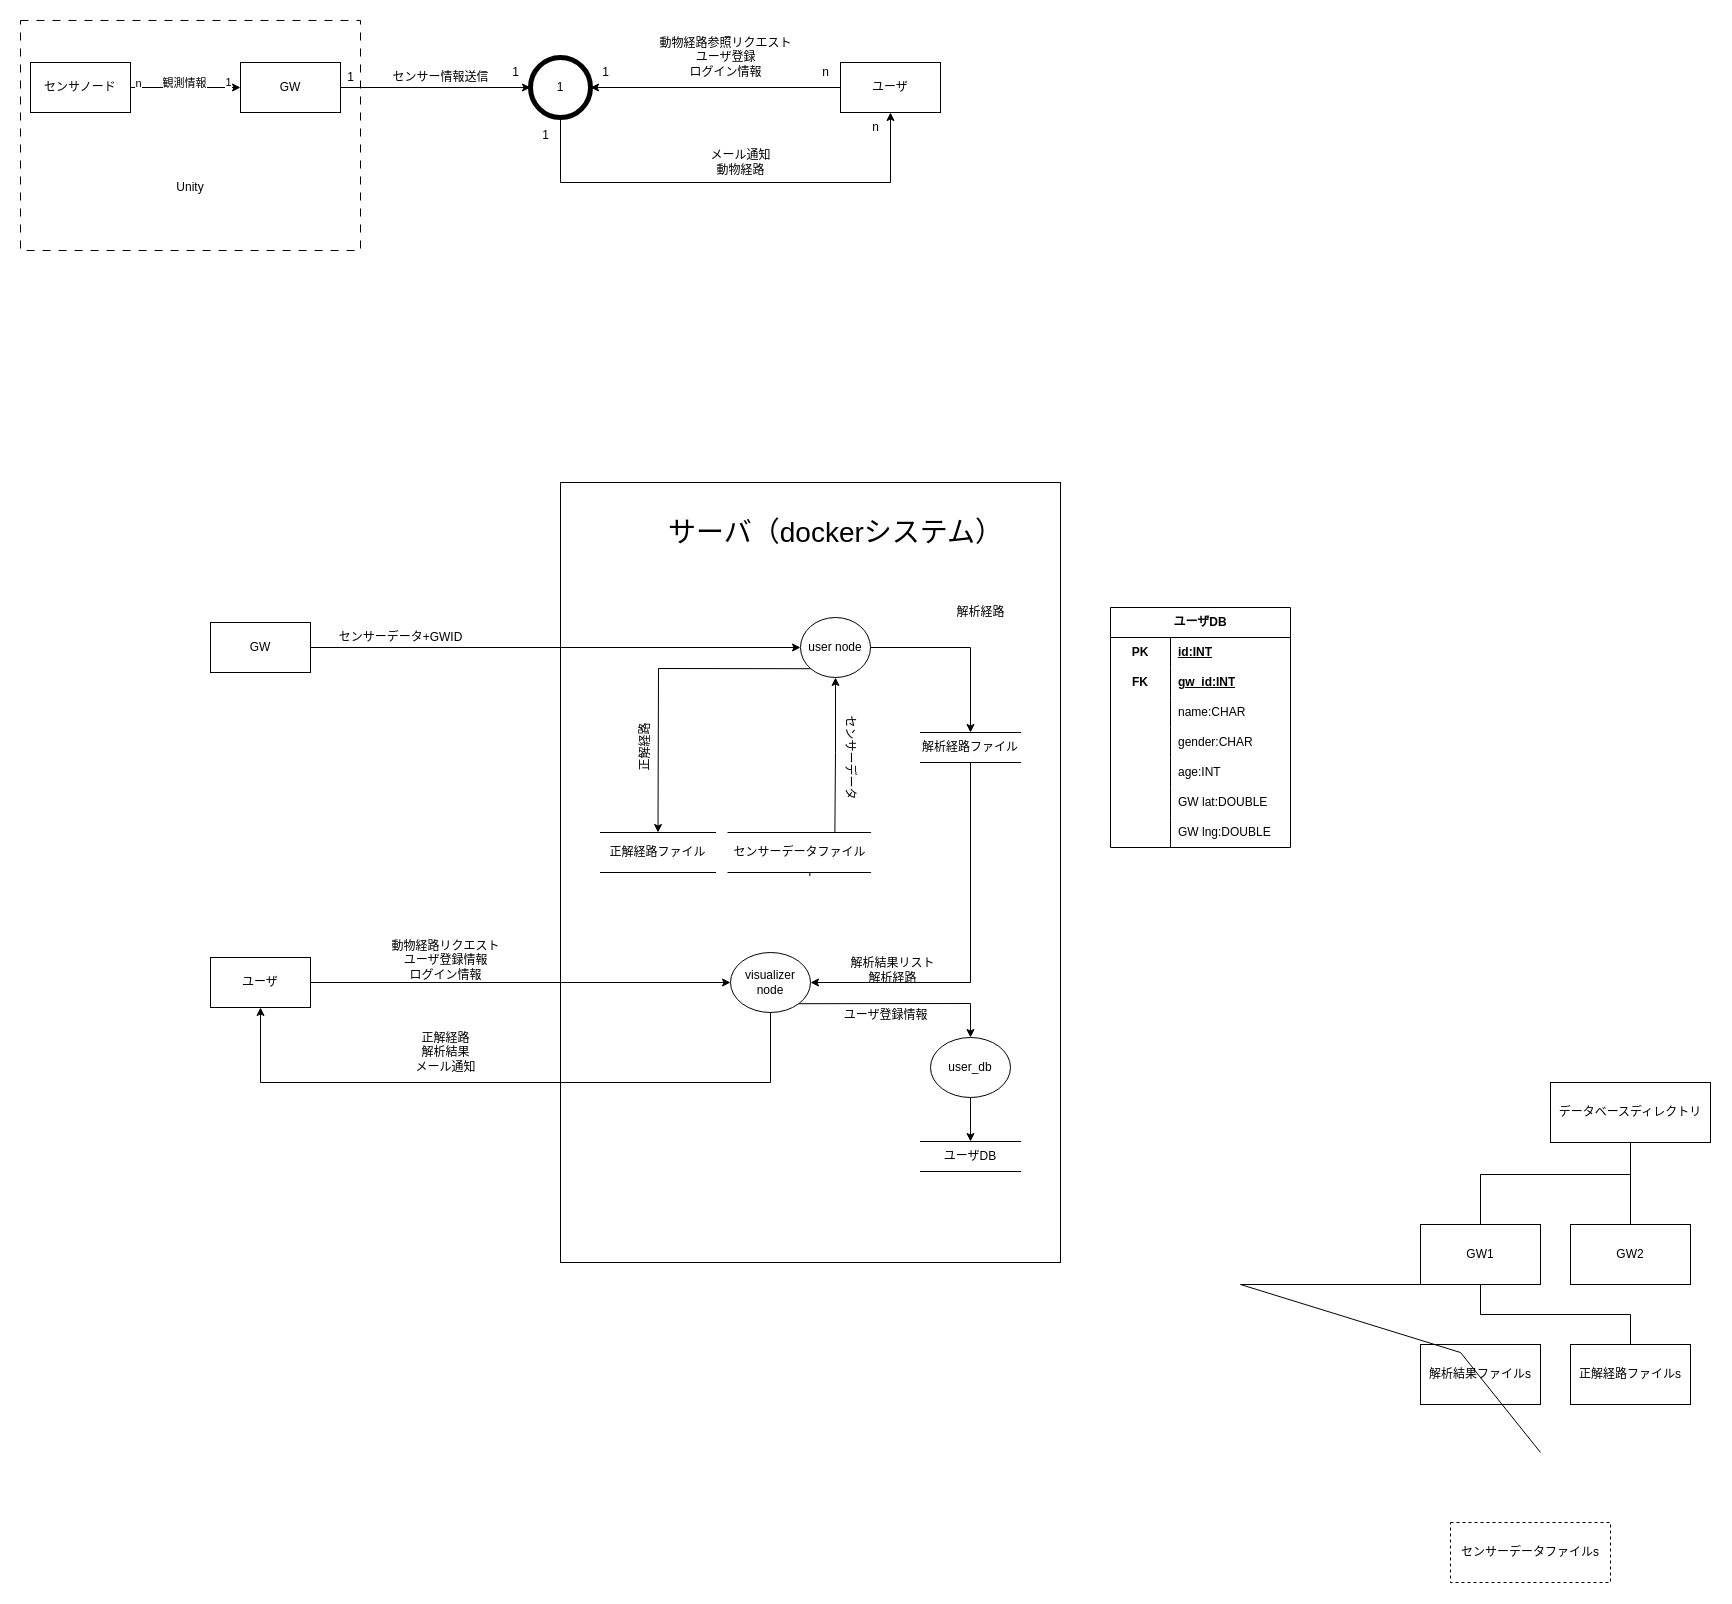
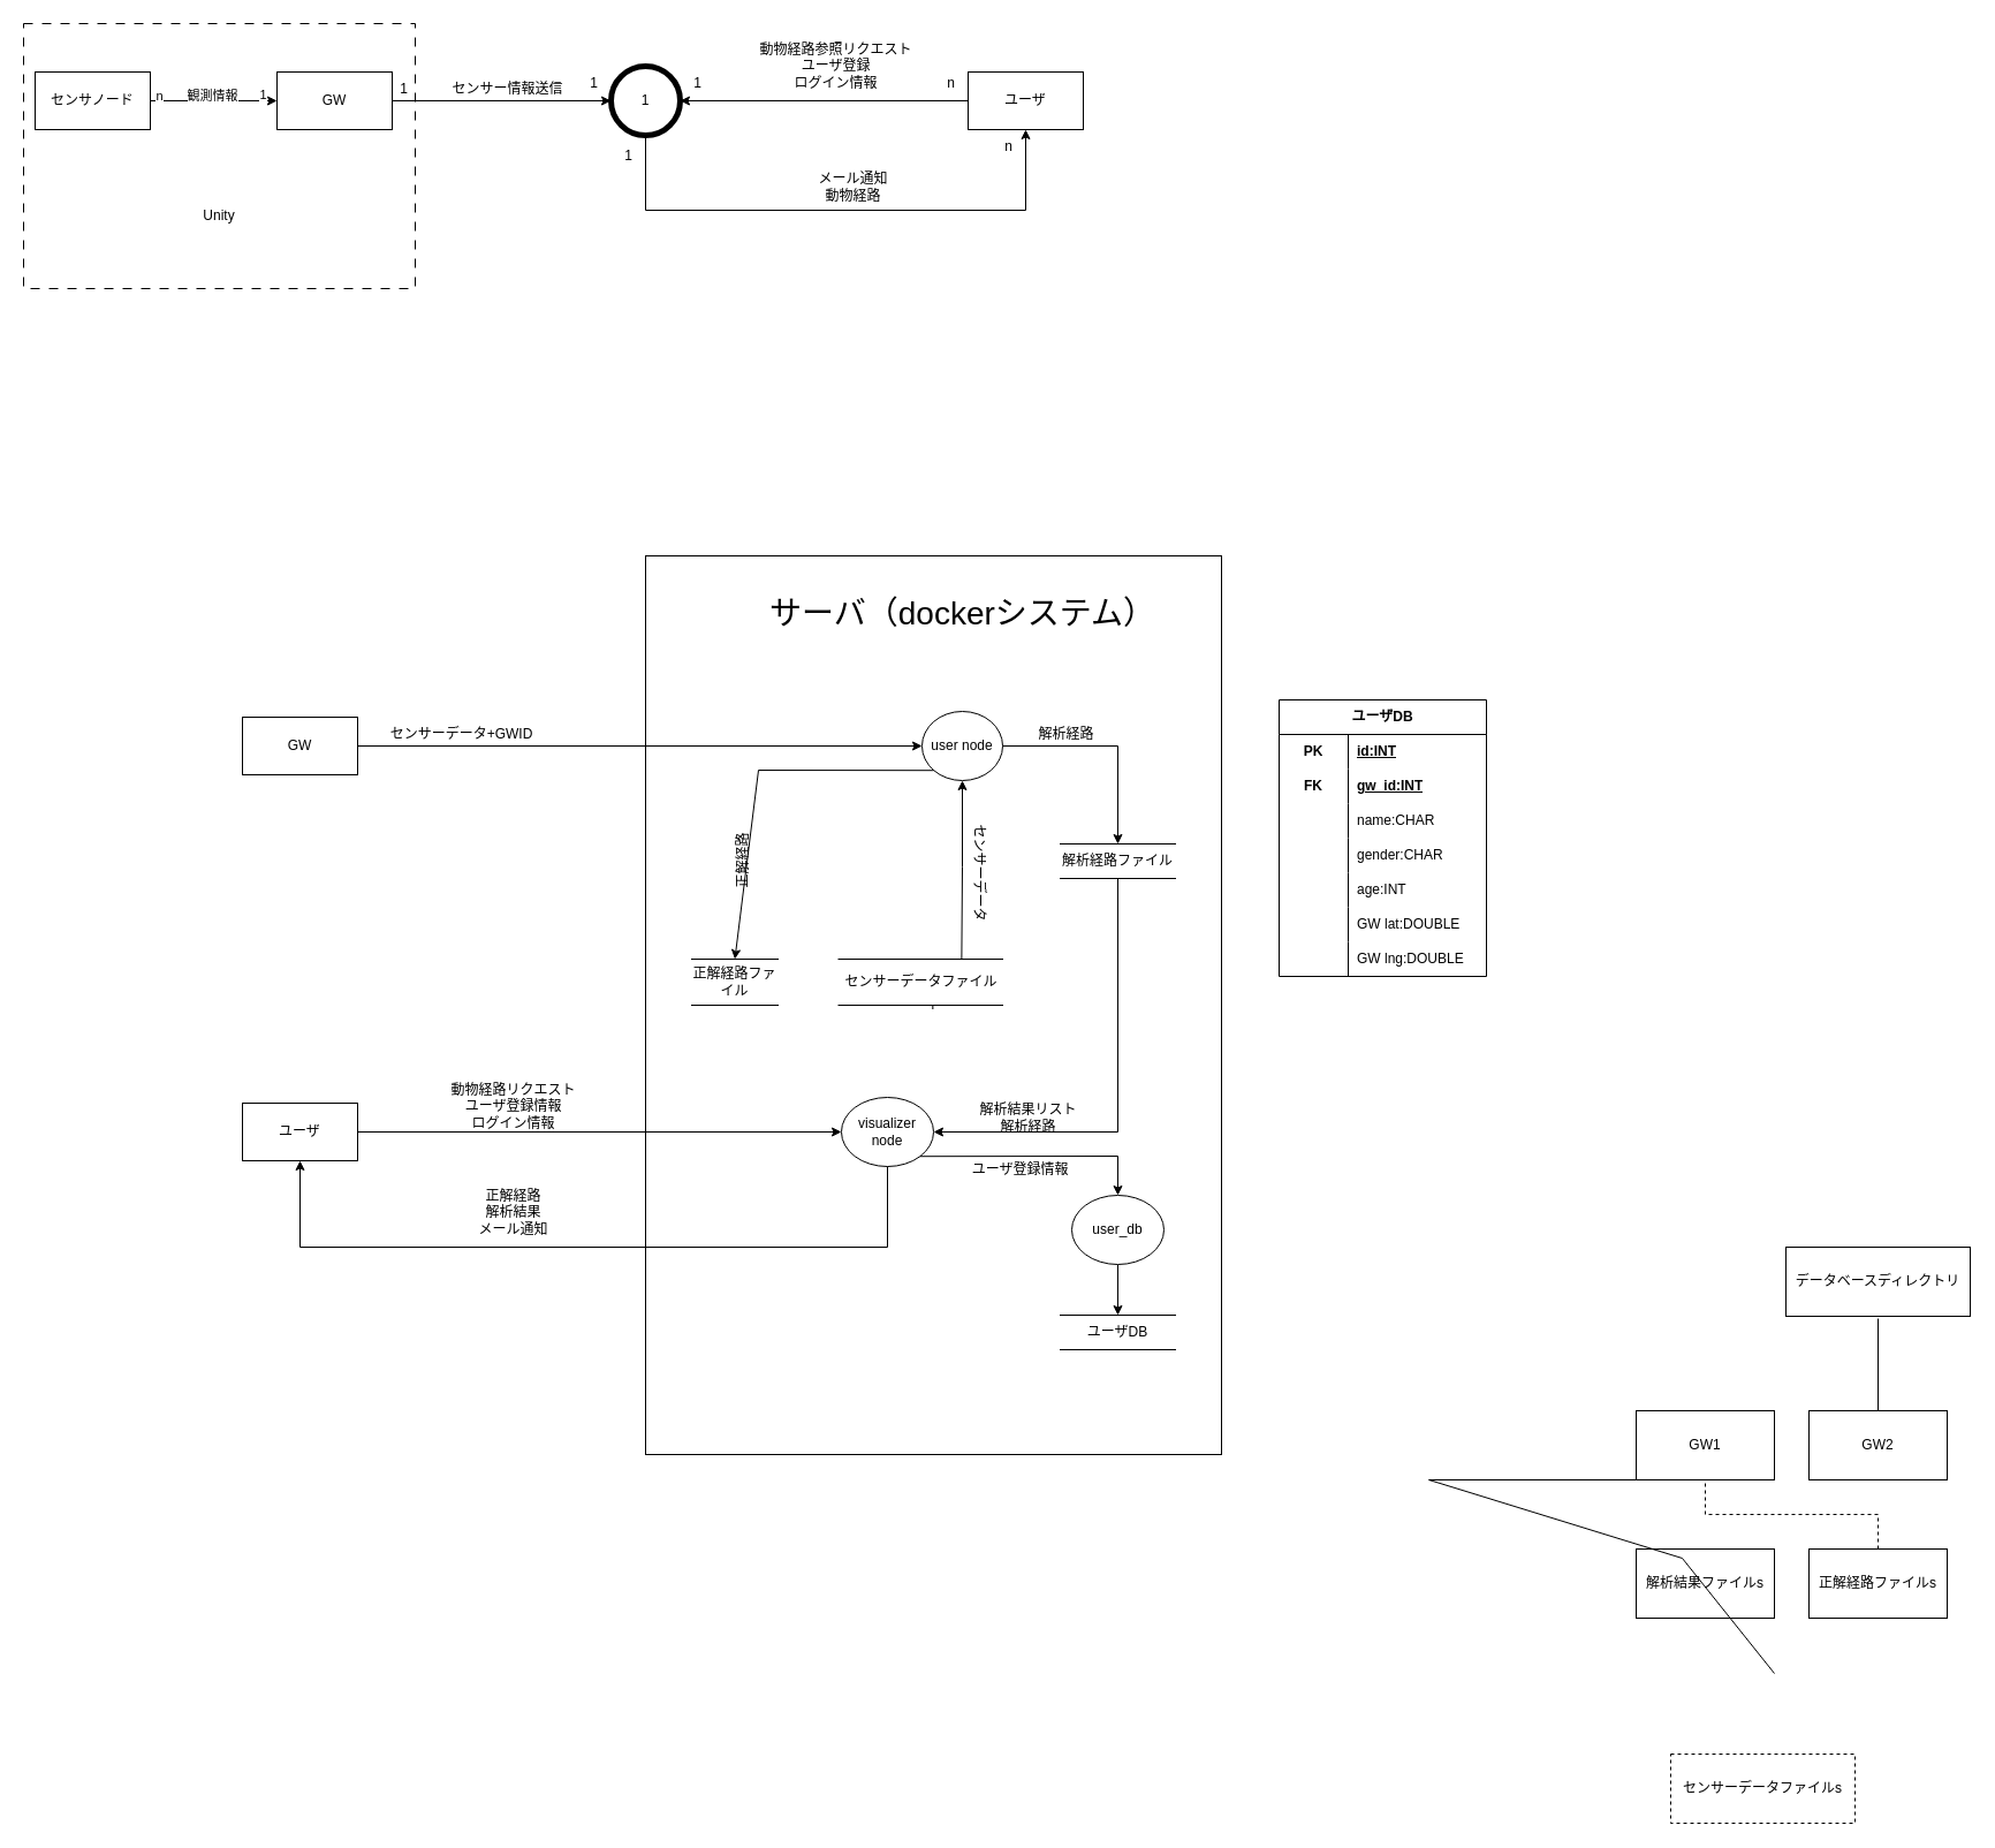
- <mxCell id="21" value="解析経路" style="text;html=1;align=center;verticalAlign=middle;resizable=0;points=[];autosize=1;strokeColor=none;fillColor=none;" parent="1" vertex="1"><mxGeometry x="945" y="597" width="70" height="30" as="geometry" /></mxCell>
+ <mxCell id="21" value="解析経路" style="text;html=1;align=center;verticalAlign=middle;resizable=0;points=[];autosize=1;strokeColor=none;fillColor=none;" parent="1" vertex="1"><mxGeometry x="890" y="622" width="70" height="30" as="geometry" /></mxCell>
- <mxCell id="22" value="正解経路ファイル" style="html=1;dashed=0;whiteSpace=wrap;shape=partialRectangle;right=0;left=0;" parent="1" vertex="1"><mxGeometry x="600" y="832" width="115" height="40" as="geometry" /></mxCell>
+ <mxCell id="22" value="正解経路ファイル" style="html=1;dashed=0;whiteSpace=wrap;shape=partialRectangle;right=0;left=0;" parent="1" vertex="1"><mxGeometry x="600" y="832" width="75" height="40" as="geometry" /></mxCell>
- <mxCell id="61" value="" style="endArrow=none;html=1;rounded=0;entryX=0.5;entryY=1;entryDx=0;entryDy=0;exitX=0.5;exitY=0;exitDx=0;exitDy=0;" parent="1" source="59" target="58" edge="1"><mxGeometry width="50" height="50" relative="1" as="geometry"><mxPoint x="1530" y="1214" as="sourcePoint" /><mxPoint x="1580" y="1164" as="targetPoint" /><Array as="points"><mxPoint x="1480" y="1174" /><mxPoint x="1630" y="1174" /></Array></mxGeometry></mxCell>
- <mxCell id="67" value="" style="endArrow=none;html=1;rounded=0;entryX=0.5;entryY=1;entryDx=0;entryDy=0;exitX=0.5;exitY=0;exitDx=0;exitDy=0;" parent="1" source="64" target="59" edge="1"><mxGeometry width="50" height="50" relative="1" as="geometry"><mxPoint x="1170" y="1324" as="sourcePoint" /><mxPoint x="1220" y="1274" as="targetPoint" /><Array as="points"><mxPoint x="1630" y="1314" /><mxPoint x="1480" y="1314" /></Array></mxGeometry></mxCell>
+ <mxCell id="67" value="" style="endArrow=none;html=1;rounded=0;entryX=0.5;entryY=1;entryDx=0;entryDy=0;exitX=0.5;exitY=0;exitDx=0;exitDy=0;dashed=1;" parent="1" source="64" target="59" edge="1"><mxGeometry width="50" height="50" relative="1" as="geometry"><mxPoint x="1170" y="1324" as="sourcePoint" /><mxPoint x="1220" y="1274" as="targetPoint" /><Array as="points"><mxPoint x="1630" y="1314" /><mxPoint x="1480" y="1314" /></Array></mxGeometry></mxCell>
